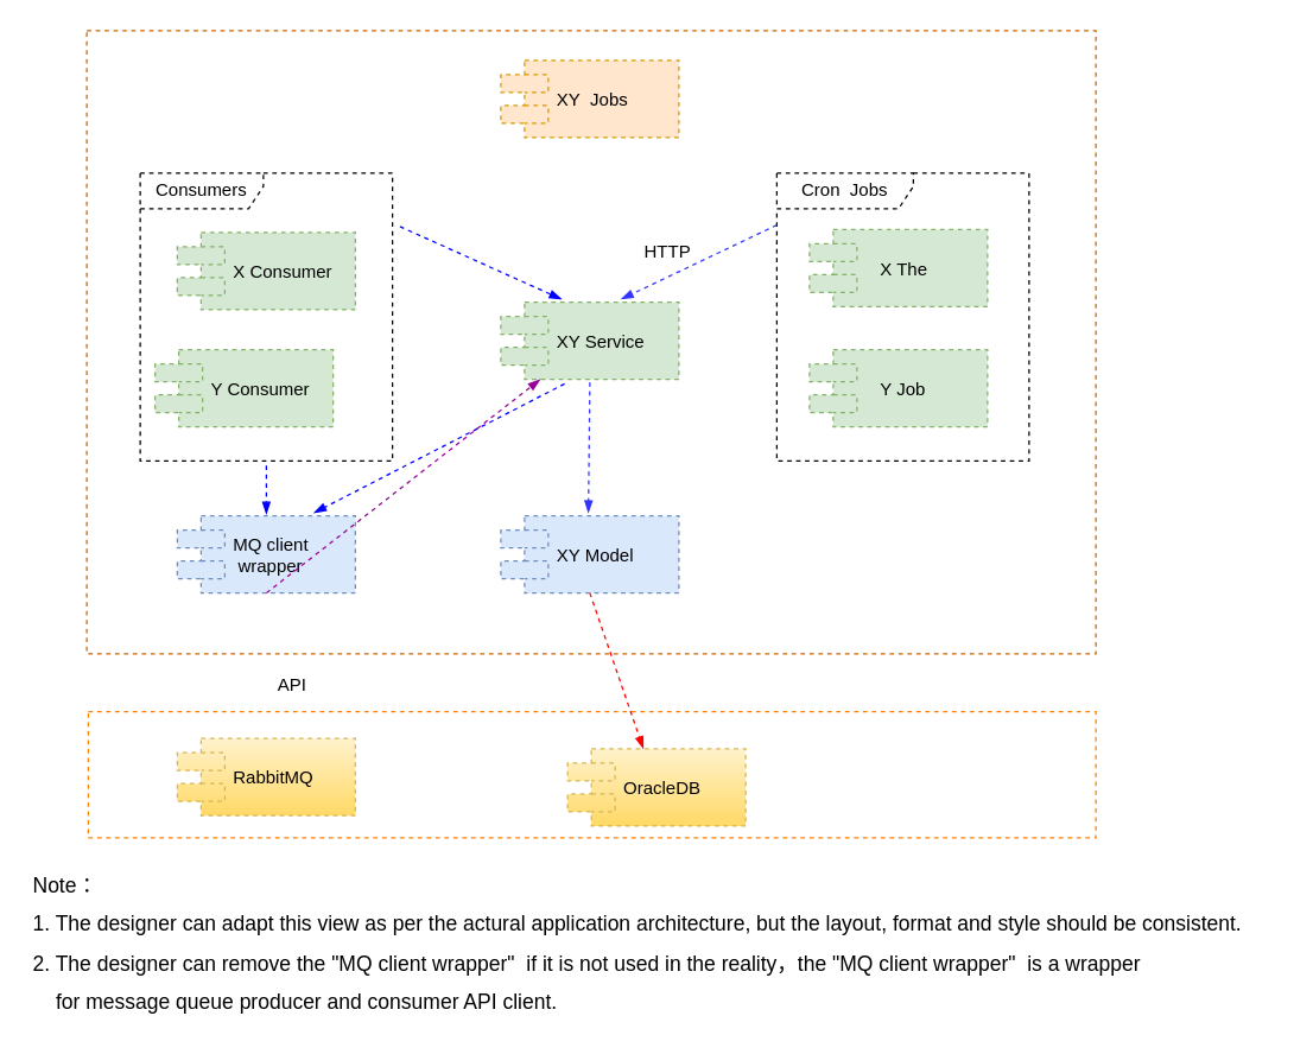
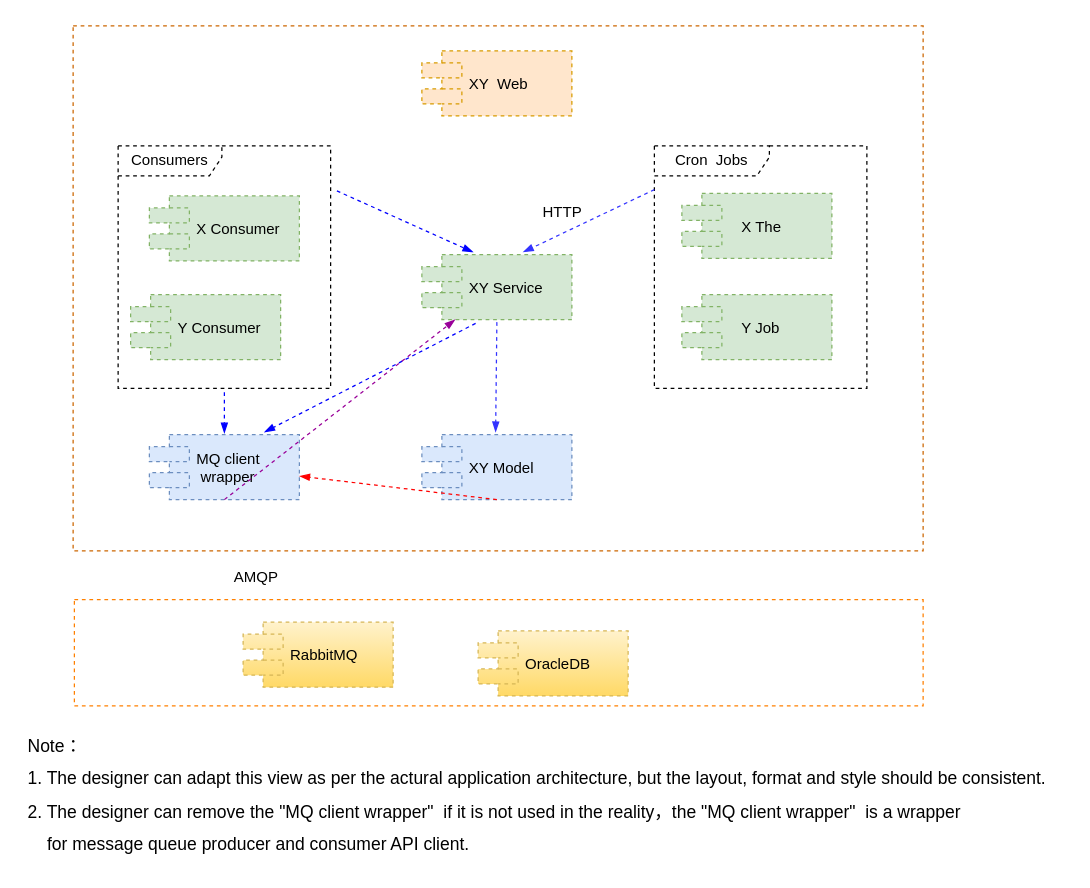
- <mxCell id="12" value="XY  Jobs" style="shape=component;align=left;spacingLeft=36;rounded=1;glass=0;dashed=1;strokeColor=#d79b00;strokeWidth=1;fillColor=#ffe6cc;" vertex="1" parent="1"><mxGeometry x="337" y="40" width="120" height="52" as="geometry" /></mxCell>
+ <mxCell id="12" value="XY  Web" style="shape=component;align=left;spacingLeft=36;rounded=1;glass=0;dashed=1;strokeColor=#d79b00;strokeWidth=1;fillColor=#ffe6cc;" vertex="1" parent="1"><mxGeometry x="337" y="40" width="120" height="52" as="geometry" /></mxCell>
- <mxCell id="23" value="" style="endArrow=blockThin;html=1;fontFamily=Helvetica;fontSize=22;endFill=1;dashed=1;strokeColor=#FF0000;strokeWidth=1;exitX=0.5;exitY=1;exitDx=0;exitDy=0;" edge="1" parent="1" source="8" target="14"><mxGeometry width="50" height="50" relative="1" as="geometry"><mxPoint x="396" y="420" as="sourcePoint" /><mxPoint x="397" y="479" as="targetPoint" /></mxGeometry></mxCell>
+ <mxCell id="23" value="" style="endArrow=blockThin;html=1;fontFamily=Helvetica;fontSize=22;endFill=1;dashed=1;strokeColor=#FF0000;strokeWidth=1;exitX=0.5;exitY=1;exitDx=0;exitDy=0;" edge="1" parent="1" source="8" target="13"><mxGeometry width="50" height="50" relative="1" as="geometry"><mxPoint x="396" y="420" as="sourcePoint" /><mxPoint x="397" y="479" as="targetPoint" /></mxGeometry></mxCell>
- <mxCell id="25" value="&lt;font style=&quot;font-size: 12px&quot;&gt;API&lt;/font&gt;" style="text;html=1;resizable=0;points=[];autosize=1;align=left;verticalAlign=top;spacingTop=-4;fontSize=22;fontFamily=Helvetica;" vertex="1" parent="1"><mxGeometry x="185" y="442" width="50" height="30" as="geometry" /></mxCell>
+ <mxCell id="25" value="&lt;font style=&quot;font-size: 12px&quot;&gt;AMQP&lt;/font&gt;" style="text;html=1;resizable=0;points=[];autosize=1;align=left;verticalAlign=top;spacingTop=-4;fontSize=22;fontFamily=Helvetica;" vertex="1" parent="1"><mxGeometry x="185" y="442" width="50" height="30" as="geometry" /></mxCell>
- <mxCell id="15" value="RabbitMQ" style="shape=component;align=left;spacingLeft=36;rounded=1;shadow=0;glass=0;dashed=1;comic=0;strokeColor=#d6b656;strokeWidth=1;fillColor=#fff2cc;gradientColor=#ffd966;" vertex="1" parent="1"><mxGeometry x="119" y="497" width="120" height="52" as="geometry" /></mxCell>
+ <mxCell id="15" value="RabbitMQ" style="shape=component;align=left;spacingLeft=36;rounded=1;shadow=0;glass=0;dashed=1;comic=0;strokeColor=#d6b656;strokeWidth=1;fillColor=#fff2cc;gradientColor=#ffd966;" vertex="1" parent="1"><mxGeometry x="194" y="497" width="120" height="52" as="geometry" /></mxCell>
